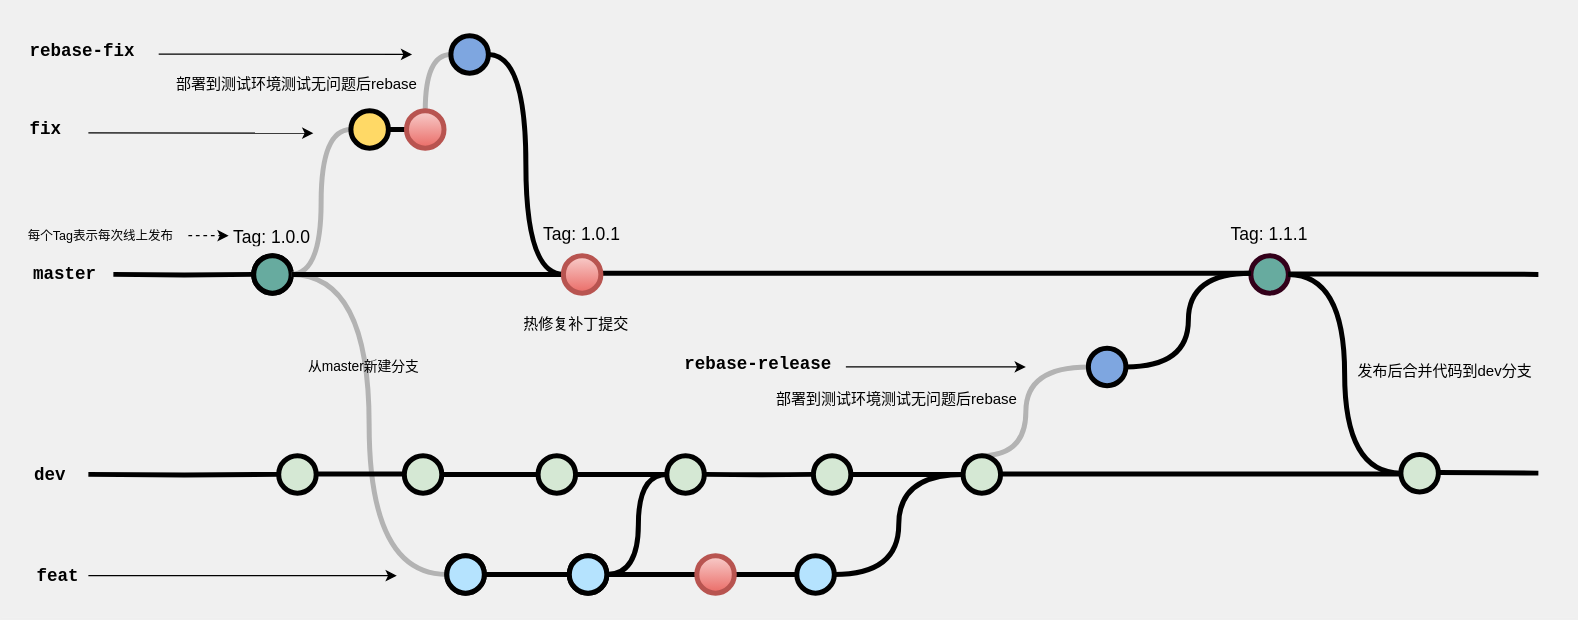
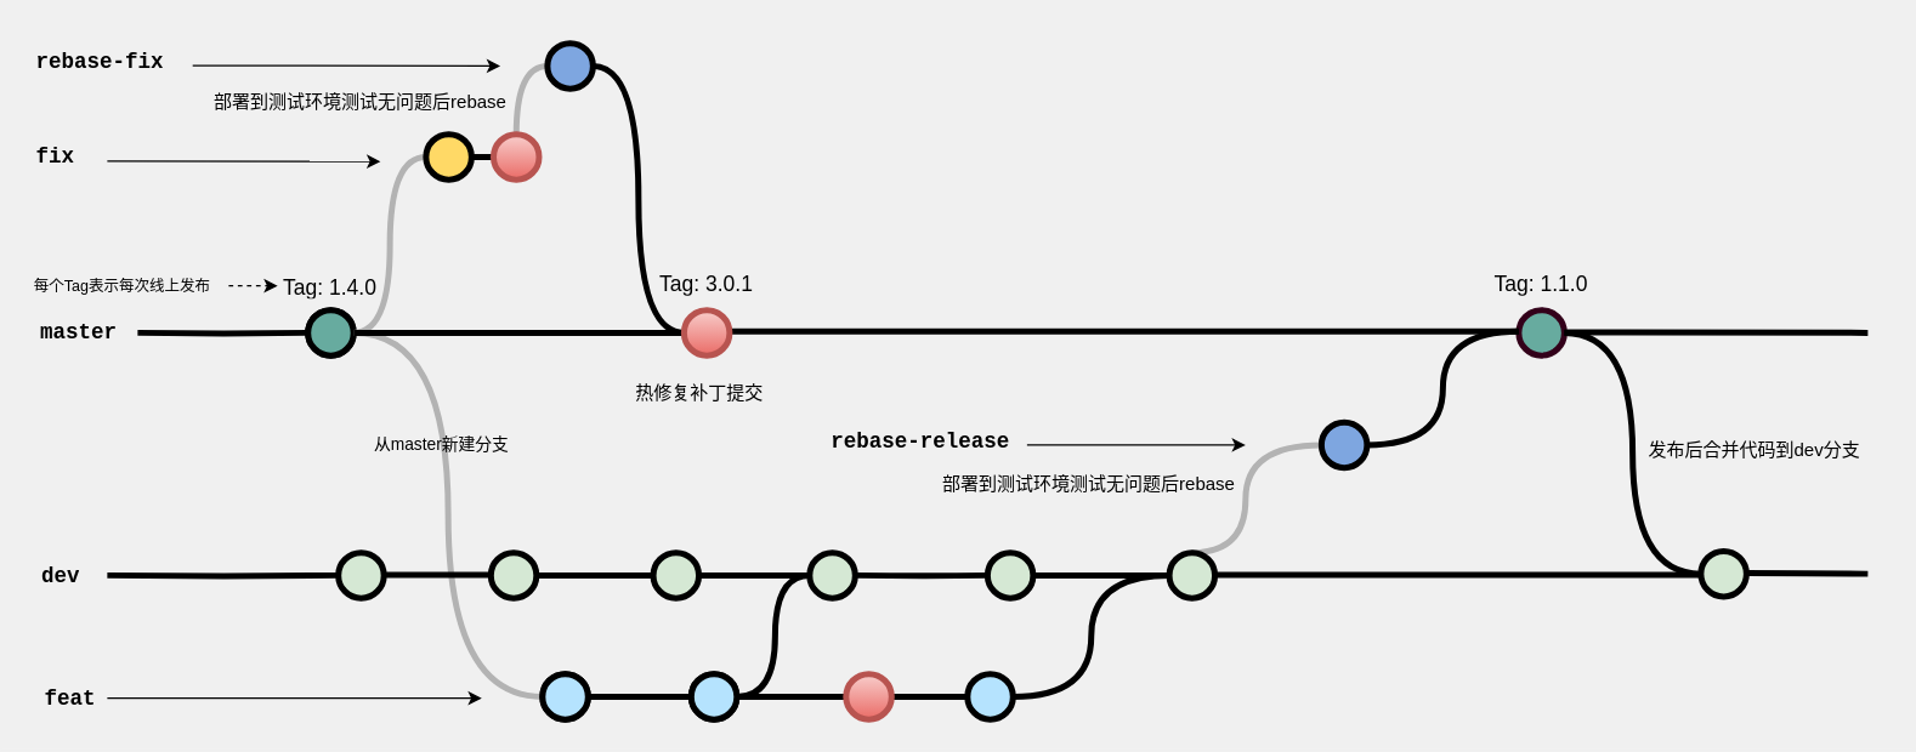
- <mxCell id="30" value="Tag: 1.0.1" style="text;html=1;strokeColor=none;fillColor=none;align=center;verticalAlign=middle;whiteSpace=wrap;overflow=hidden;fontSize=14;" parent="1" vertex="1"><mxGeometry x="429.75" y="176" width="70" height="20" as="geometry" /></mxCell>
+ <mxCell id="30" value="Tag: 3.0.1" style="text;html=1;strokeColor=none;fillColor=none;align=center;verticalAlign=middle;whiteSpace=wrap;overflow=hidden;fontSize=14;" parent="1" vertex="1"><mxGeometry x="429.75" y="176" width="70" height="20" as="geometry" /></mxCell>
- <mxCell id="27" value="Tag: 1.1.1" style="text;html=1;strokeColor=none;fillColor=none;align=center;verticalAlign=middle;whiteSpace=wrap;overflow=hidden;fontSize=14;" parent="1" vertex="1"><mxGeometry x="959.5" y="176" width="110" height="20" as="geometry" /></mxCell>
+ <mxCell id="27" value="Tag: 1.1.0" style="text;html=1;strokeColor=none;fillColor=none;align=center;verticalAlign=middle;whiteSpace=wrap;overflow=hidden;fontSize=14;" parent="1" vertex="1"><mxGeometry x="959.5" y="176" width="110" height="20" as="geometry" /></mxCell>
- <mxCell id="25" value="Tag: 1.0.0" style="text;html=1;strokeColor=none;fillColor=none;align=center;verticalAlign=middle;whiteSpace=wrap;overflow=hidden;fontSize=14;" parent="1" vertex="1"><mxGeometry x="182.25" y="178" width="70" height="20" as="geometry" /></mxCell>
+ <mxCell id="25" value="Tag: 1.4.0" style="text;html=1;strokeColor=none;fillColor=none;align=center;verticalAlign=middle;whiteSpace=wrap;overflow=hidden;fontSize=14;" parent="1" vertex="1"><mxGeometry x="182.25" y="178" width="70" height="20" as="geometry" /></mxCell>
